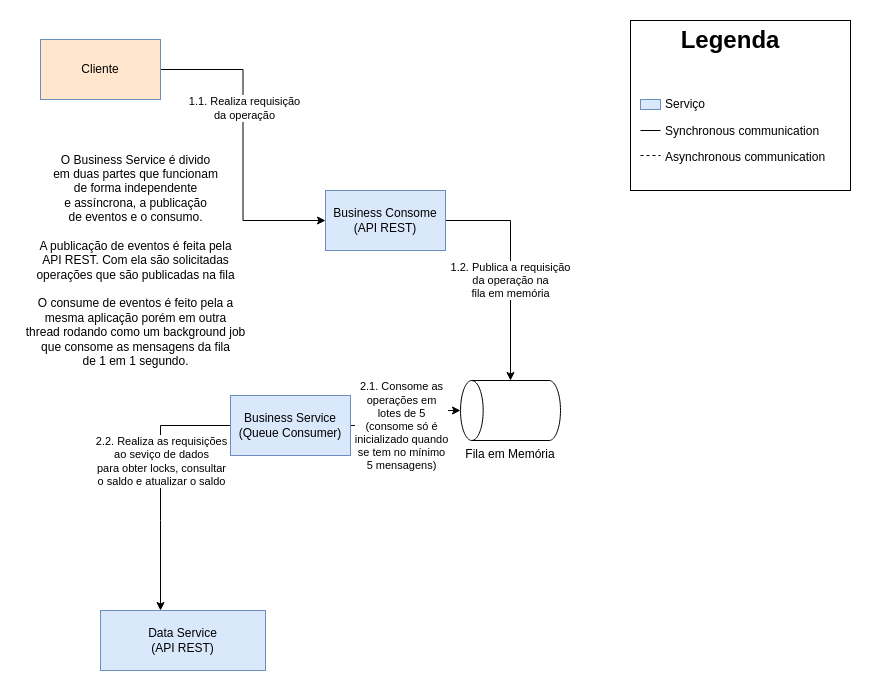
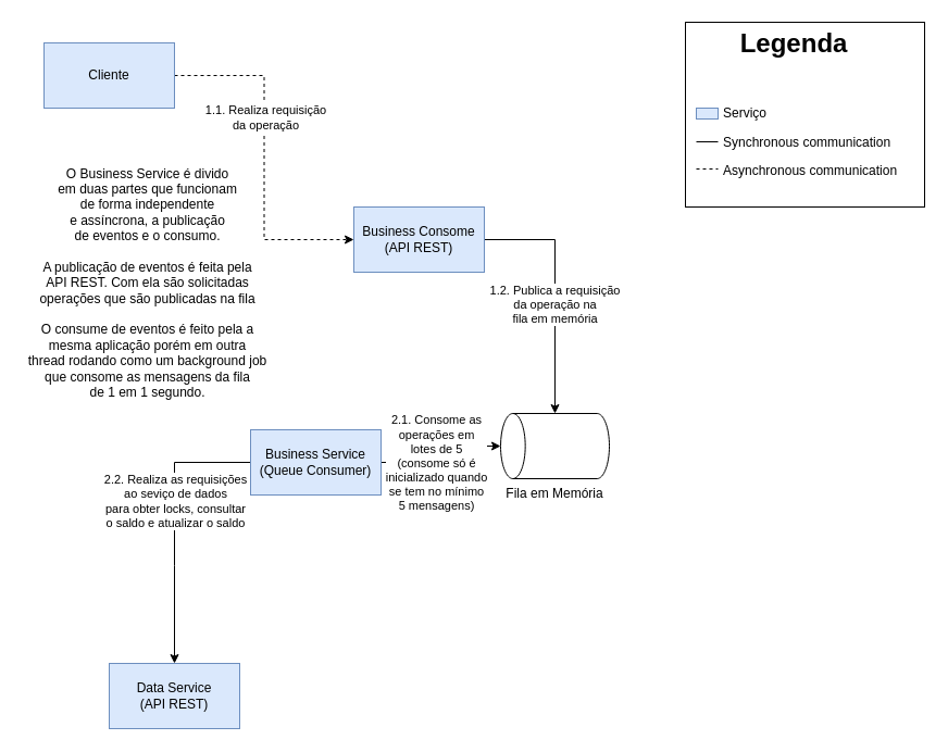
- <mxCell id="17" value="Cliente" style="rounded=0;whiteSpace=wrap;html=1;fillColor=#ffe6cc;strokeColor=#6c8ebf;" vertex="1" parent="1"><mxGeometry x="40" y="39" width="120" height="60" as="geometry" /></mxCell>
+ <mxCell id="17" value="Cliente" style="rounded=0;whiteSpace=wrap;html=1;fillColor=#dae8fc;strokeColor=#6c8ebf;" vertex="1" parent="1"><mxGeometry x="40" y="39" width="120" height="60" as="geometry" /></mxCell>
- <mxCell id="15" style="edgeStyle=orthogonalEdgeStyle;rounded=0;orthogonalLoop=1;jettySize=auto;html=1;entryX=0;entryY=0.5;entryDx=0;entryDy=0;" edge="1" parent="1" source="17" target="8"><mxGeometry relative="1" as="geometry" /></mxCell>
+ <mxCell id="15" style="edgeStyle=orthogonalEdgeStyle;rounded=0;orthogonalLoop=1;jettySize=auto;html=1;entryX=0;entryY=0.5;entryDx=0;entryDy=0;dashed=1;" edge="1" parent="1" source="17" target="8"><mxGeometry relative="1" as="geometry" /></mxCell>
- <mxCell id="18" value="Data Service&lt;br&gt;(API REST)" style="rounded=0;whiteSpace=wrap;html=1;fillColor=#dae8fc;strokeColor=#6c8ebf;" vertex="1" parent="1"><mxGeometry x="100" y="610" width="165" height="60" as="geometry" /></mxCell>
+ <mxCell id="18" value="Data Service&lt;br&gt;(API REST)" style="rounded=0;whiteSpace=wrap;html=1;fillColor=#dae8fc;strokeColor=#6c8ebf;" vertex="1" parent="1"><mxGeometry x="100" y="610" width="120" height="60" as="geometry" /></mxCell>
